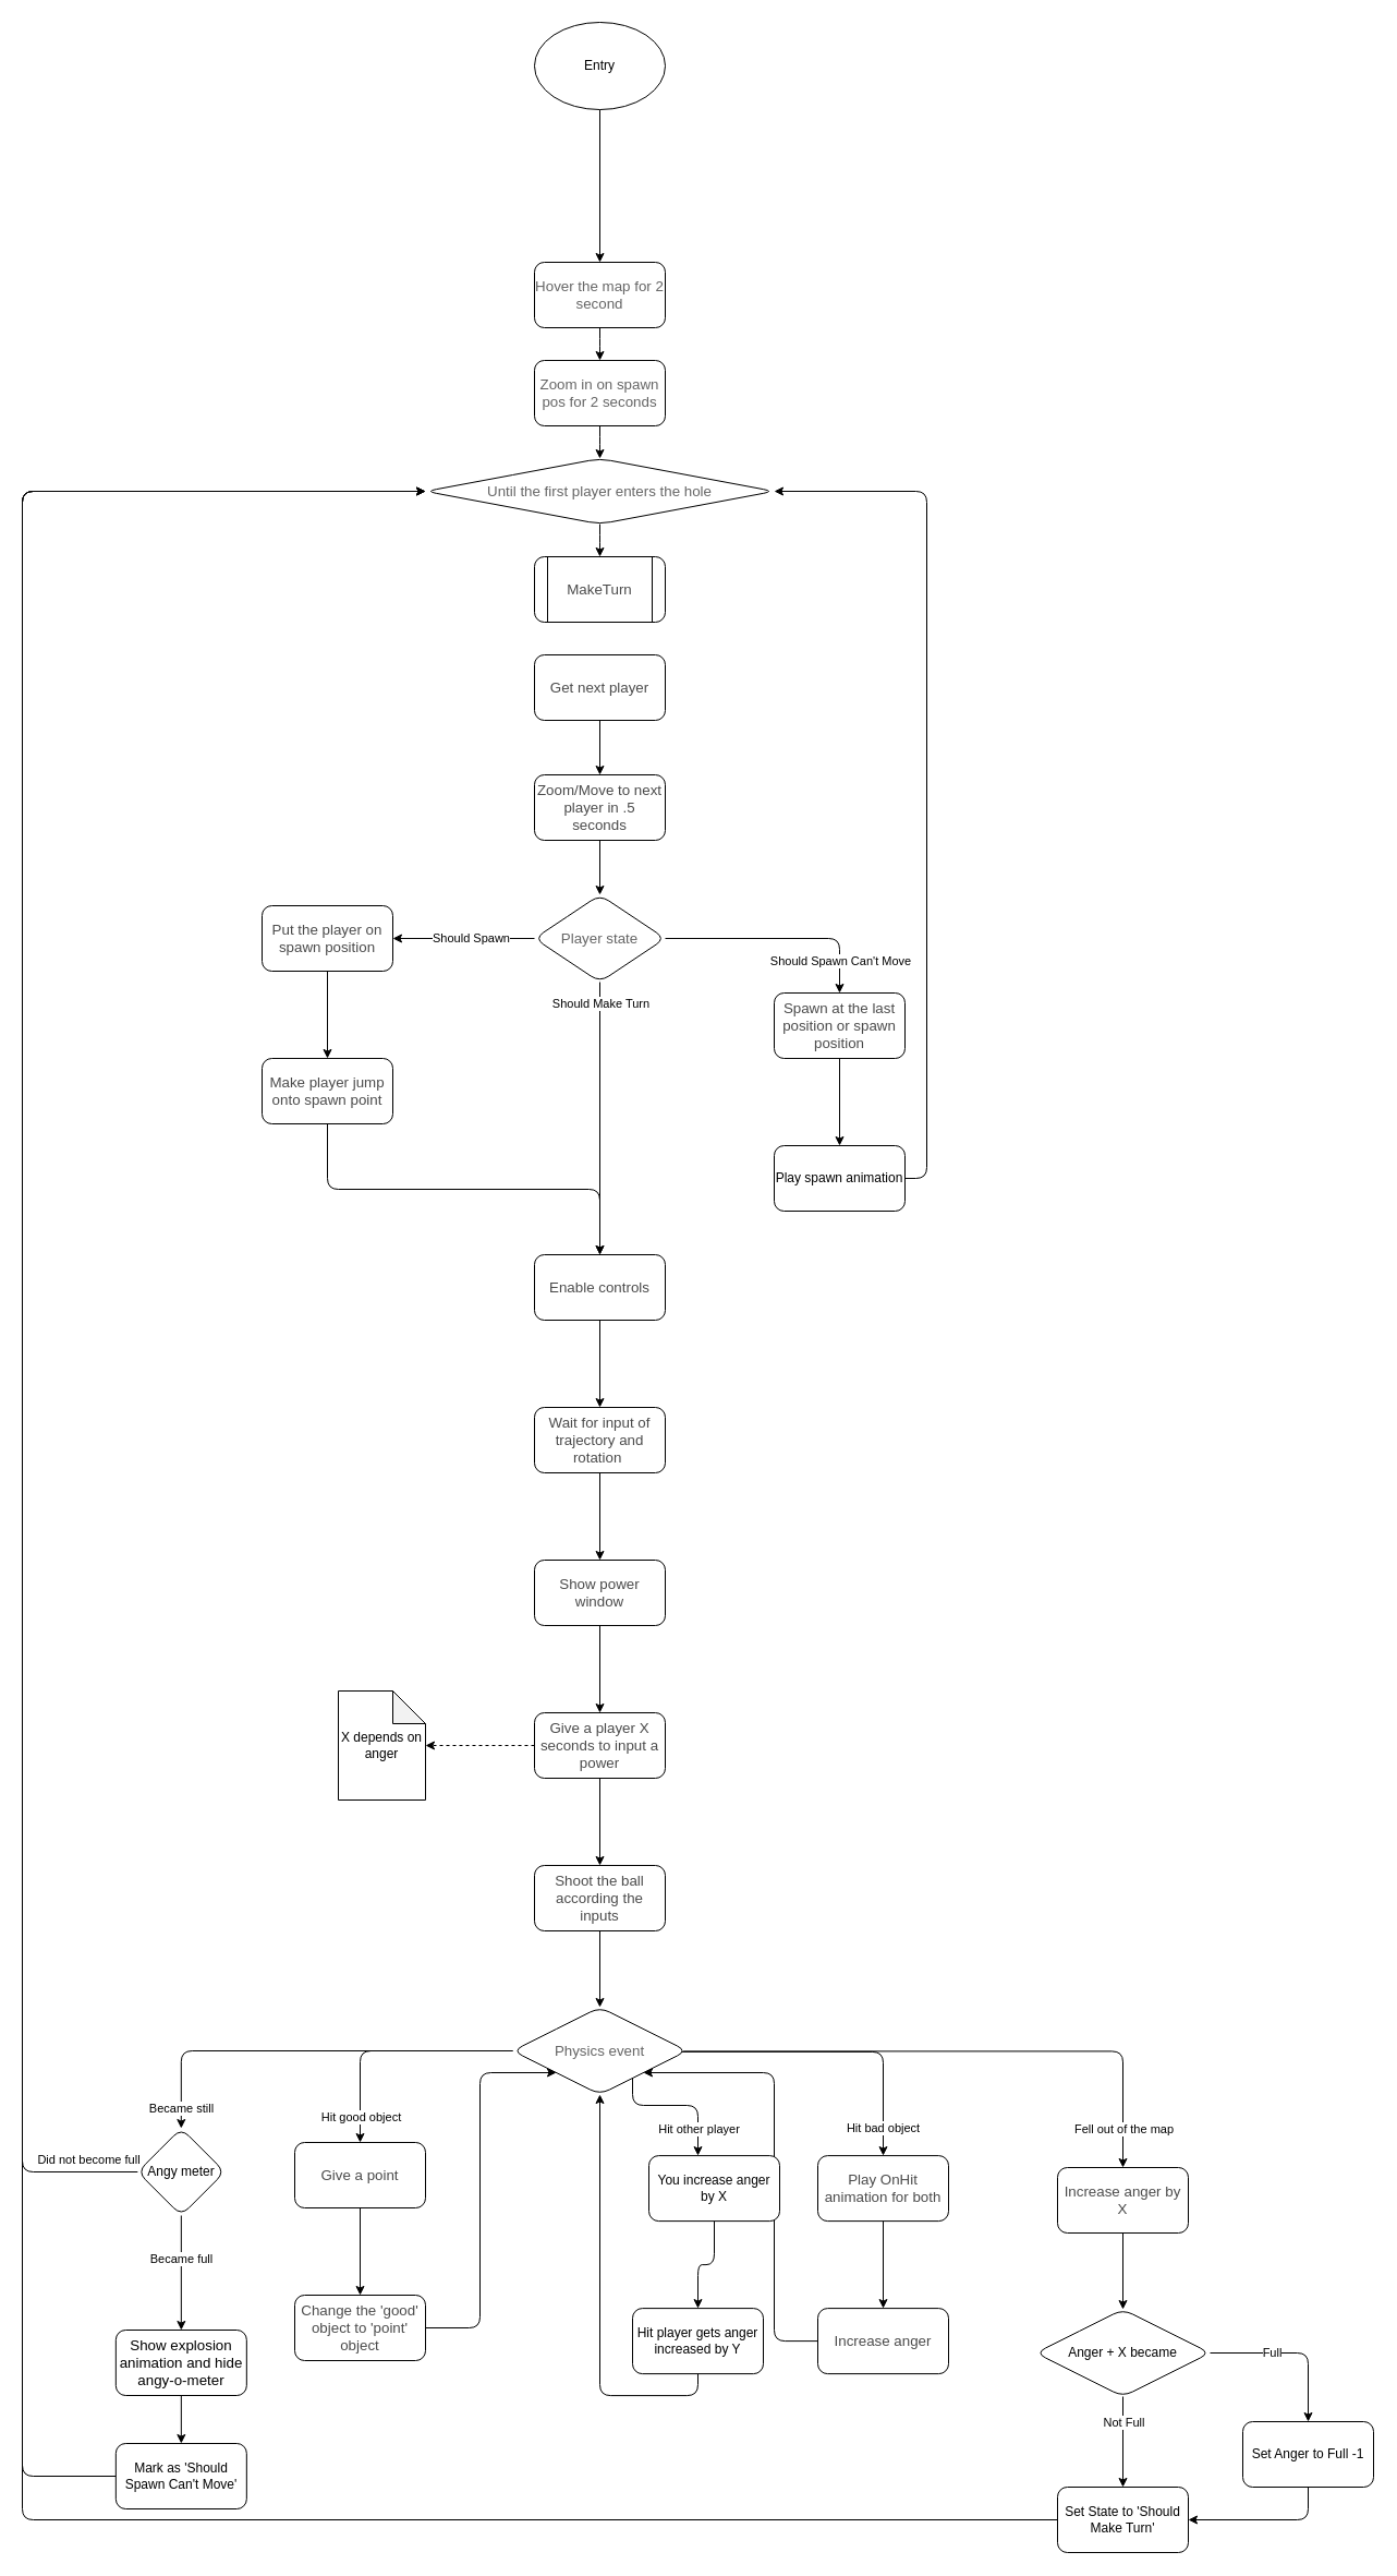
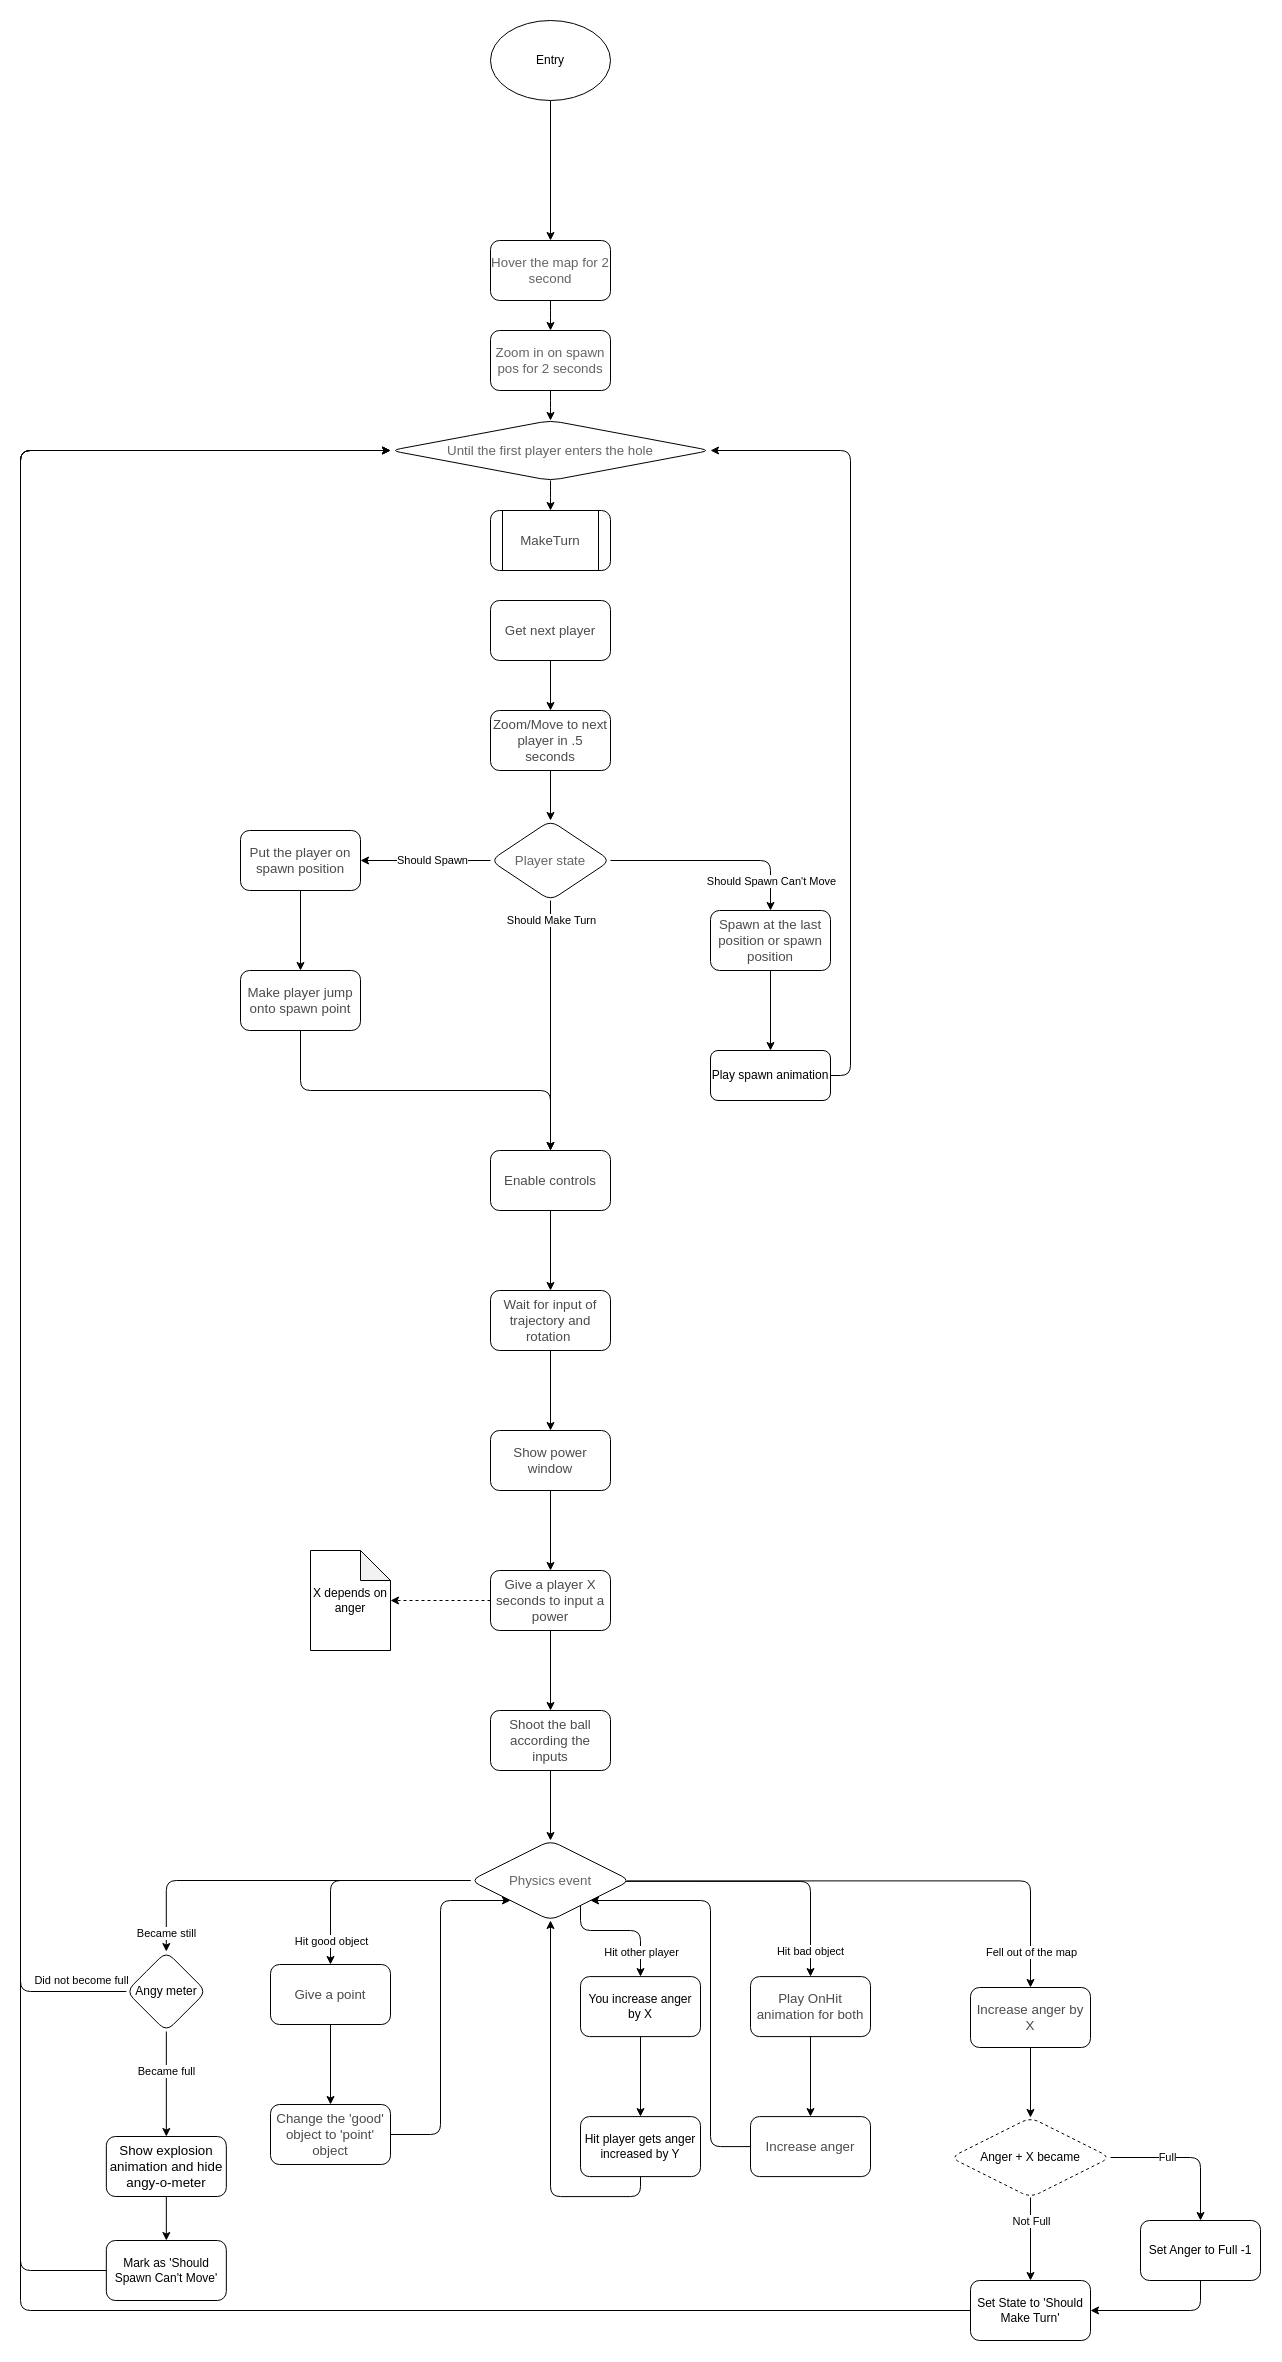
- <mxCell id="69" value="Play spawn animation" style="whiteSpace=wrap;html=1;rounded=1;" vertex="1" parent="1"><mxGeometry x="710" y="1050" width="120" height="60" as="geometry" /></mxCell>
+ <mxCell id="69" value="Play spawn animation" style="whiteSpace=wrap;html=1;rounded=1;" vertex="1" parent="1"><mxGeometry x="710" y="1050" width="120" height="50" as="geometry" /></mxCell>
- <mxCell id="72" value="You increase anger by X" style="whiteSpace=wrap;html=1;rounded=1;" vertex="1" parent="1"><mxGeometry x="595" y="1976.1" width="120" height="60" as="geometry" /></mxCell>
+ <mxCell id="72" value="You increase anger by X" style="whiteSpace=wrap;html=1;rounded=1;" vertex="1" parent="1"><mxGeometry x="580" y="1976.1" width="120" height="60" as="geometry" /></mxCell>
- <mxCell id="79" value="Anger + X became" style="rhombus;whiteSpace=wrap;html=1;rounded=1;" vertex="1" parent="1"><mxGeometry x="950" y="2117" width="160" height="80" as="geometry" /></mxCell>
+ <mxCell id="79" value="Anger + X became" style="rhombus;whiteSpace=wrap;html=1;rounded=1;dashed=1;" vertex="1" parent="1"><mxGeometry x="950" y="2117" width="160" height="80" as="geometry" /></mxCell>
